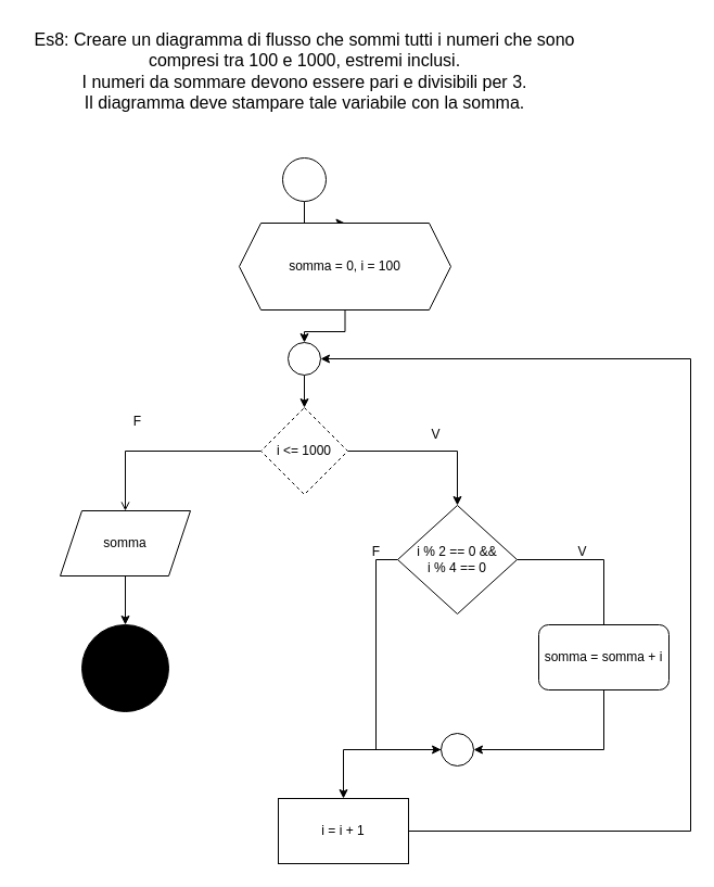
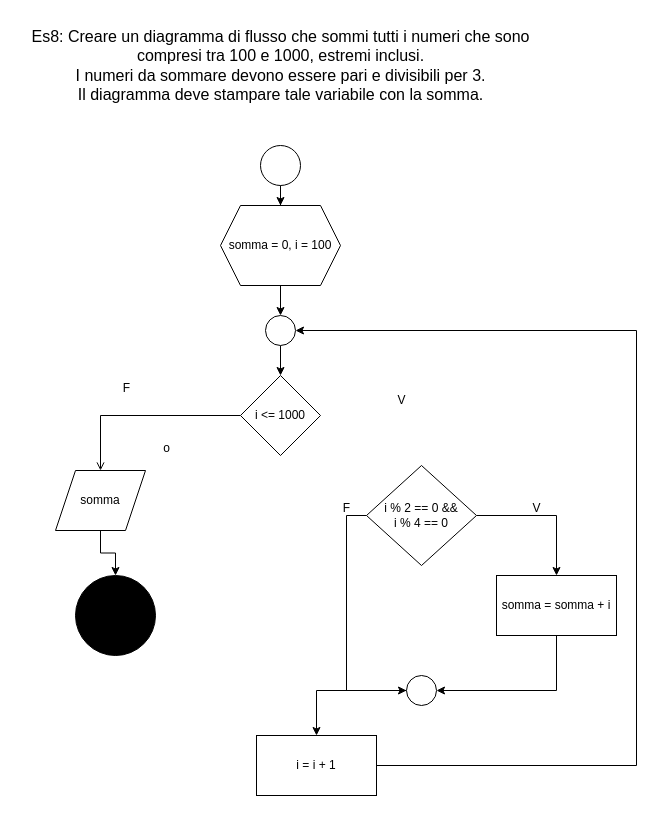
- <mxCell id="6" value="somma = 0, i = 100" style="shape=hexagon;perimeter=hexagonPerimeter2;whiteSpace=wrap;html=1;fixedSize=1;" vertex="1" parent="1"><mxGeometry x="220" y="205" width="195" height="80" as="geometry" /></mxCell>
+ <mxCell id="6" value="somma = 0, i = 100" style="shape=hexagon;perimeter=hexagonPerimeter2;whiteSpace=wrap;html=1;fixedSize=1;" vertex="1" parent="1"><mxGeometry x="220" y="205" width="120" height="80" as="geometry" /></mxCell>
- <mxCell id="11" value="i &amp;lt;= 1000" style="rhombus;whiteSpace=wrap;html=1;dashed=1;" vertex="1" parent="1"><mxGeometry x="240" y="375" width="80" height="80" as="geometry" /></mxCell>
+ <mxCell id="11" value="i &amp;lt;= 1000" style="rhombus;whiteSpace=wrap;html=1;" vertex="1" parent="1"><mxGeometry x="240" y="375" width="80" height="80" as="geometry" /></mxCell>
- <mxCell id="9" value="" style="edgeStyle=orthogonalEdgeStyle;rounded=0;orthogonalLoop=1;jettySize=auto;html=1;" edge="1" parent="1" source="11" target="14"><mxGeometry relative="1" as="geometry" /></mxCell>
+ <mxCell id="24" value="o" style="text;html=1;align=center;verticalAlign=middle;resizable=0;points=[];autosize=1;strokeColor=none;fillColor=none;" vertex="1" parent="1"><mxGeometry x="151" y="433" width="30" height="30" as="geometry" /></mxCell>
- <mxCell id="23" value="somma" style="shape=parallelogram;perimeter=parallelogramPerimeter;whiteSpace=wrap;html=1;fixedSize=1;" vertex="1" parent="1"><mxGeometry x="55" y="470" width="120" height="60" as="geometry" /></mxCell>
+ <mxCell id="23" value="somma" style="shape=parallelogram;perimeter=parallelogramPerimeter;whiteSpace=wrap;html=1;fixedSize=1;" vertex="1" parent="1"><mxGeometry x="55" y="470" width="90" height="60" as="geometry" /></mxCell>
- <mxCell id="12" value="" style="edgeStyle=orthogonalEdgeStyle;rounded=0;orthogonalLoop=1;jettySize=auto;html=1;endArrow=none;" edge="1" parent="1" source="14" target="17"><mxGeometry relative="1" as="geometry" /></mxCell>
+ <mxCell id="12" value="" style="edgeStyle=orthogonalEdgeStyle;rounded=0;orthogonalLoop=1;jettySize=auto;html=1;" edge="1" parent="1" source="14" target="17"><mxGeometry relative="1" as="geometry" /></mxCell>
- <mxCell id="17" value="somma = somma + i" style="whiteSpace=wrap;html=1;rounded=1;" vertex="1" parent="1"><mxGeometry x="496" y="575" width="120" height="60" as="geometry" /></mxCell>
+ <mxCell id="17" value="somma = somma + i" style="whiteSpace=wrap;html=1;" vertex="1" parent="1"><mxGeometry x="496" y="575" width="120" height="60" as="geometry" /></mxCell>
